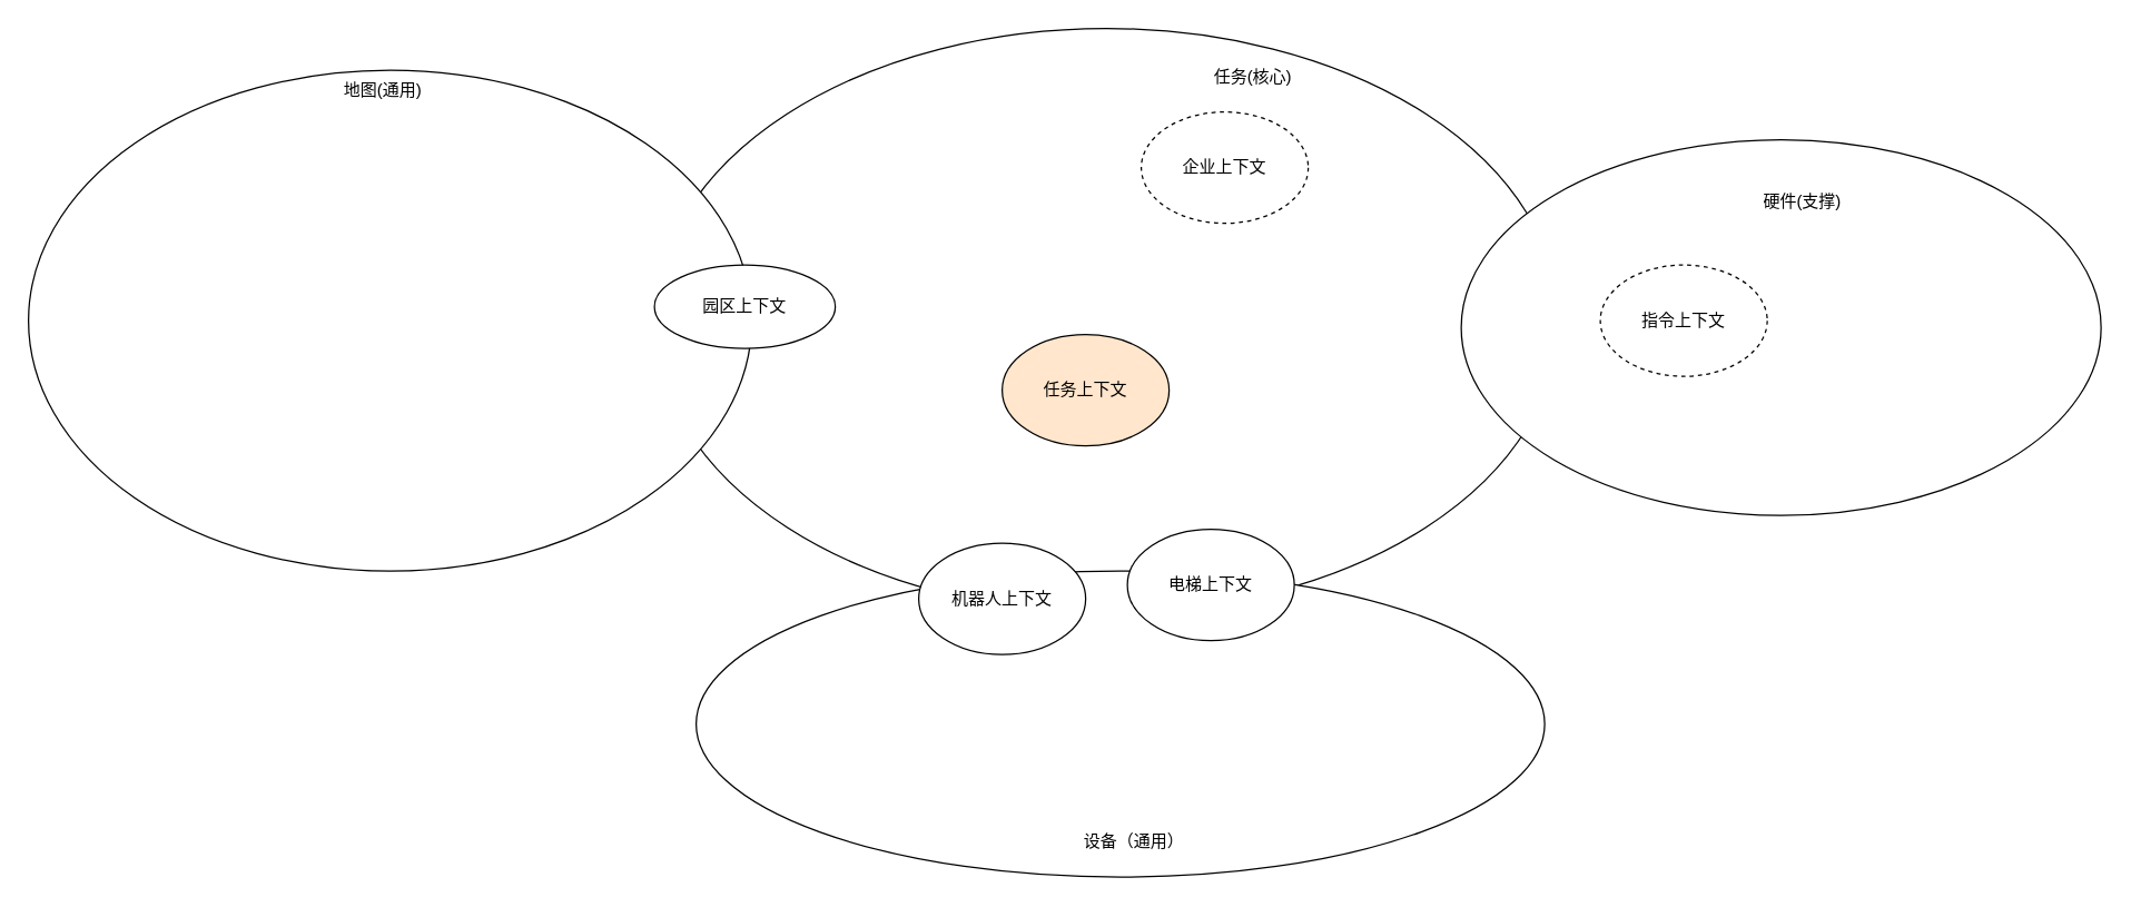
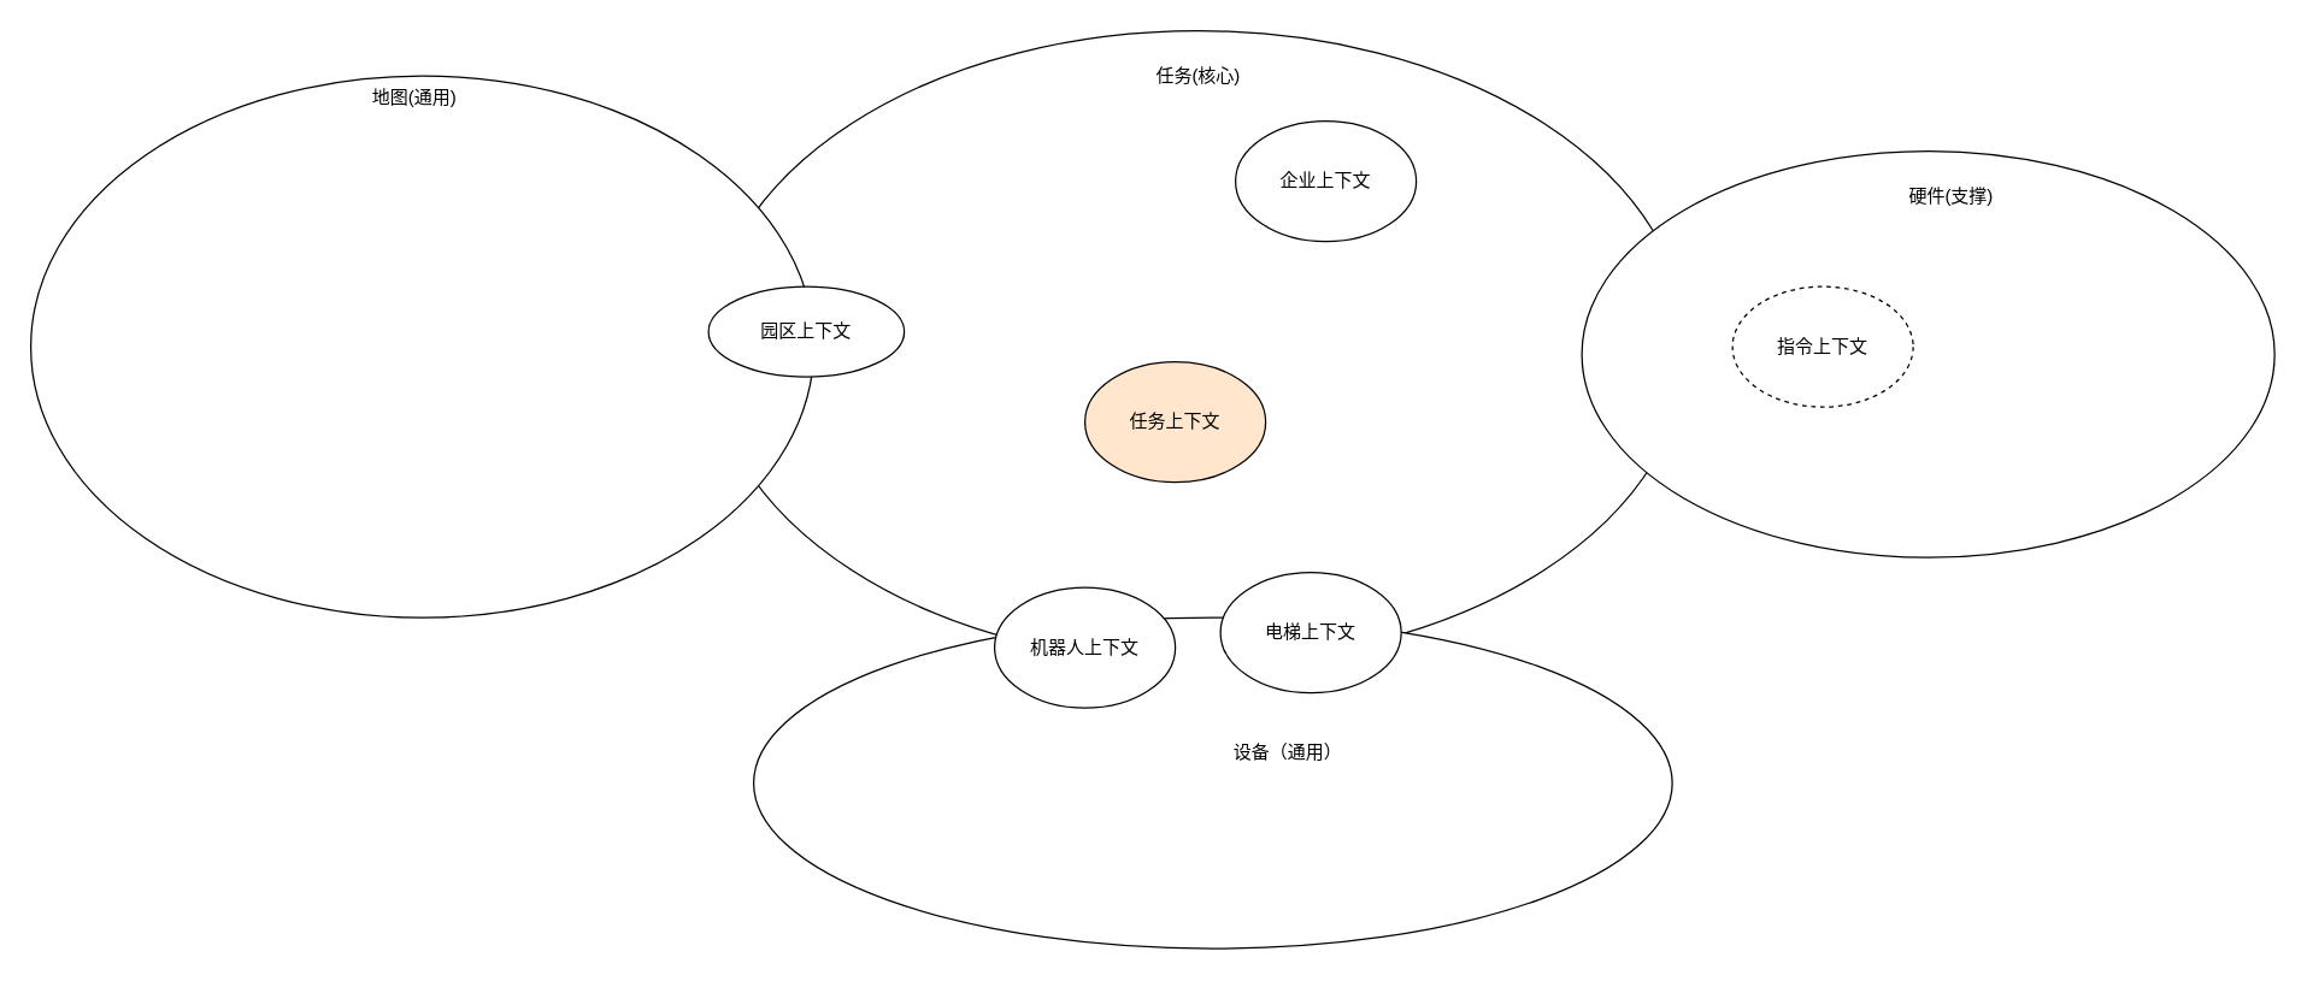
- <mxCell id="4" value="任务(核心)" style="text;html=1;align=center;verticalAlign=middle;resizable=0;points=[];autosize=1;strokeColor=none;fillColor=none;" parent="1" vertex="1"><mxGeometry x="865" y="45" width="70" height="20" as="geometry" /></mxCell>
+ <mxCell id="4" value="任务(核心)" style="text;html=1;align=center;verticalAlign=middle;resizable=0;points=[];autosize=1;strokeColor=none;fillColor=none;" parent="1" vertex="1"><mxGeometry x="760" y="40" width="70" height="20" as="geometry" /></mxCell>
- <mxCell id="5" value="企业上下文" style="ellipse;whiteSpace=wrap;html=1;shadow=0;dashed=1;" parent="1" vertex="1"><mxGeometry x="820" y="80" width="120" height="80" as="geometry" /></mxCell>
+ <mxCell id="5" value="企业上下文" style="ellipse;whiteSpace=wrap;html=1;shadow=0;" parent="1" vertex="1"><mxGeometry x="820" y="80" width="120" height="80" as="geometry" /></mxCell>
- <mxCell id="14" value="硬件(支撑)" style="text;html=1;align=center;verticalAlign=middle;resizable=0;points=[];autosize=1;strokeColor=none;fillColor=none;" parent="1" vertex="1"><mxGeometry x="1260" y="135" width="70" height="20" as="geometry" /></mxCell>
+ <mxCell id="14" value="硬件(支撑)" style="text;html=1;align=center;verticalAlign=middle;resizable=0;points=[];autosize=1;strokeColor=none;fillColor=none;" parent="1" vertex="1"><mxGeometry x="1260" y="120" width="70" height="20" as="geometry" /></mxCell>
- <mxCell id="12" value="设备（通用）" style="text;html=1;strokeColor=none;fillColor=none;align=center;verticalAlign=middle;whiteSpace=wrap;rounded=0;shadow=0;" parent="1" vertex="1"><mxGeometry x="770" y="590" width="90" height="30" as="geometry" /></mxCell>
+ <mxCell id="12" value="设备（通用）" style="text;html=1;strokeColor=none;fillColor=none;align=center;verticalAlign=middle;whiteSpace=wrap;rounded=0;shadow=0;" parent="1" vertex="1"><mxGeometry x="810" y="485" width="90" height="30" as="geometry" /></mxCell>
